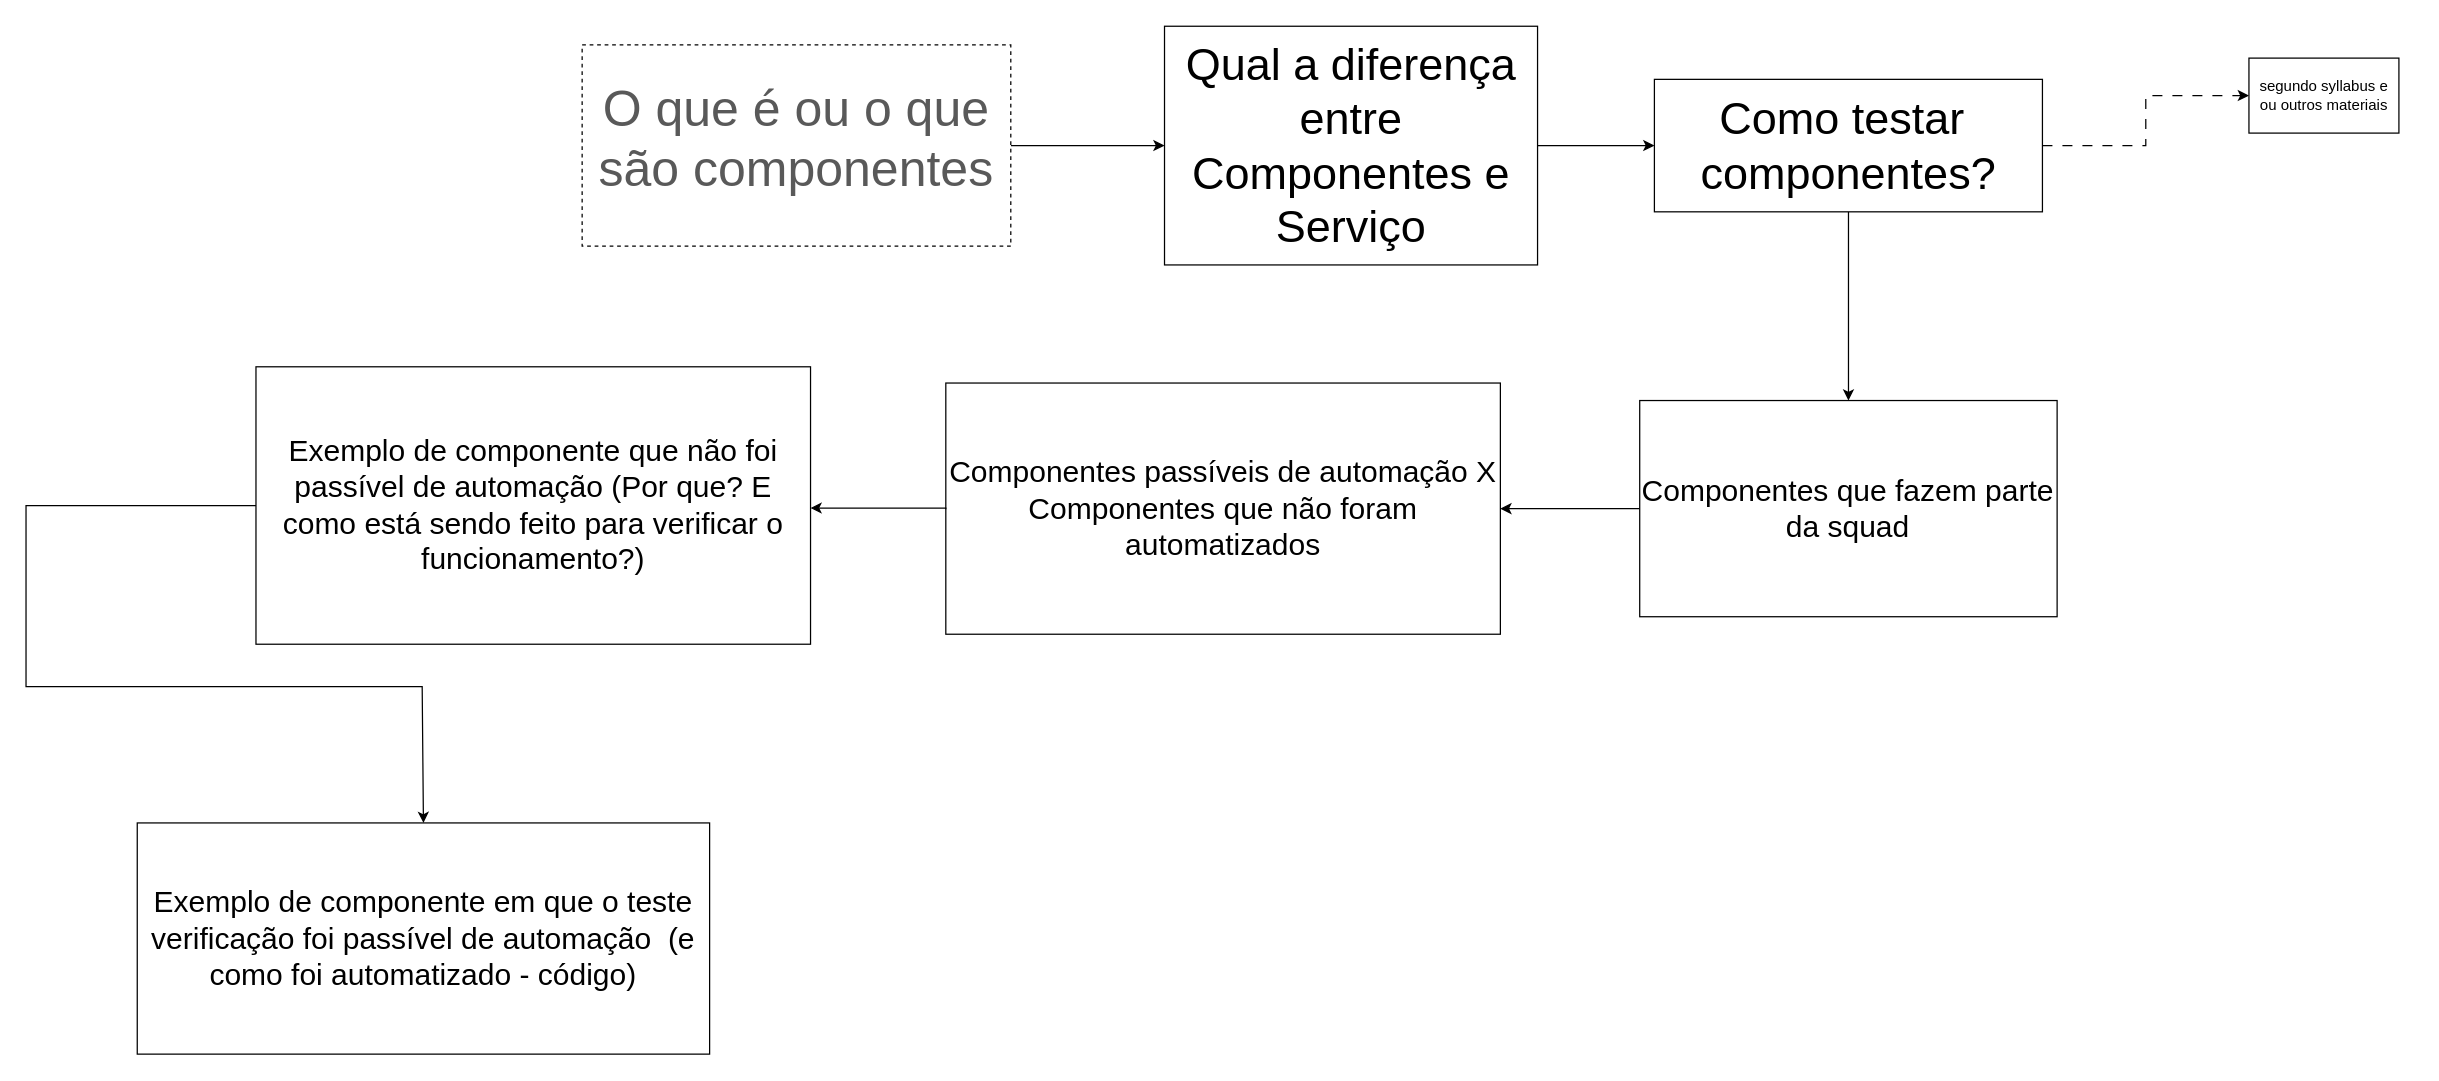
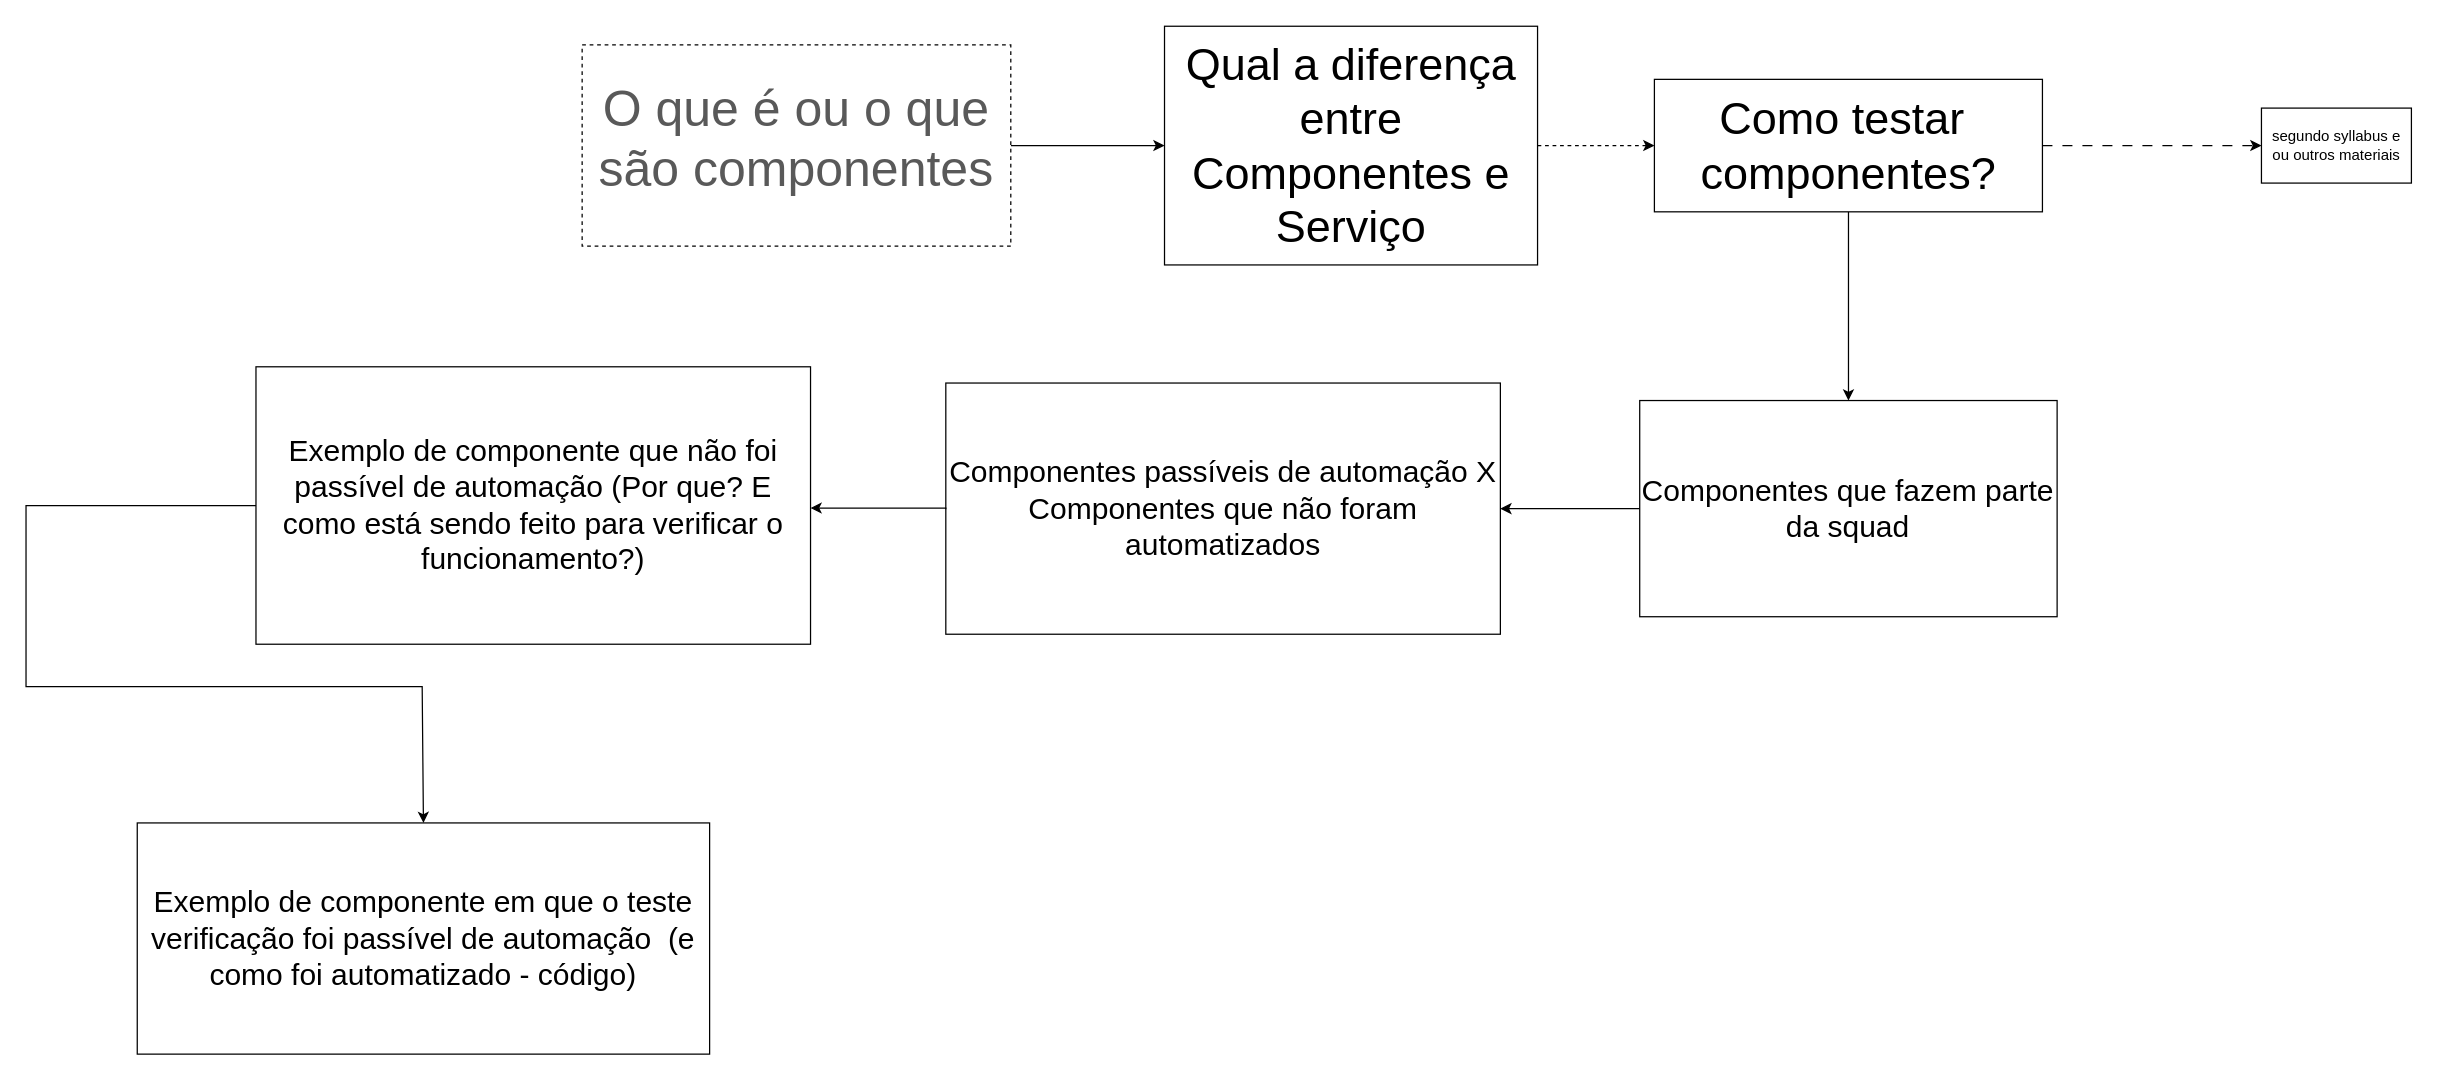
- <mxCell id="12" value="segundo syllabus e ou outros materiais" style="whiteSpace=wrap;html=1;rounded=0;" vertex="1" parent="1"><mxGeometry x="1798.75" y="46" width="120" height="60" as="geometry" /></mxCell>
+ <mxCell id="12" value="segundo syllabus e ou outros materiais" style="whiteSpace=wrap;html=1;rounded=0;" vertex="1" parent="1"><mxGeometry x="1808.75" y="86" width="120" height="60" as="geometry" /></mxCell>
- <mxCell id="4" value="" style="edgeStyle=orthogonalEdgeStyle;rounded=0;orthogonalLoop=1;jettySize=auto;html=1;" edge="1" parent="1" source="5" target="8"><mxGeometry relative="1" as="geometry" /></mxCell>
+ <mxCell id="4" value="" style="edgeStyle=orthogonalEdgeStyle;rounded=0;orthogonalLoop=1;jettySize=auto;html=1;dashed=1;" edge="1" parent="1" source="5" target="8"><mxGeometry relative="1" as="geometry" /></mxCell>
